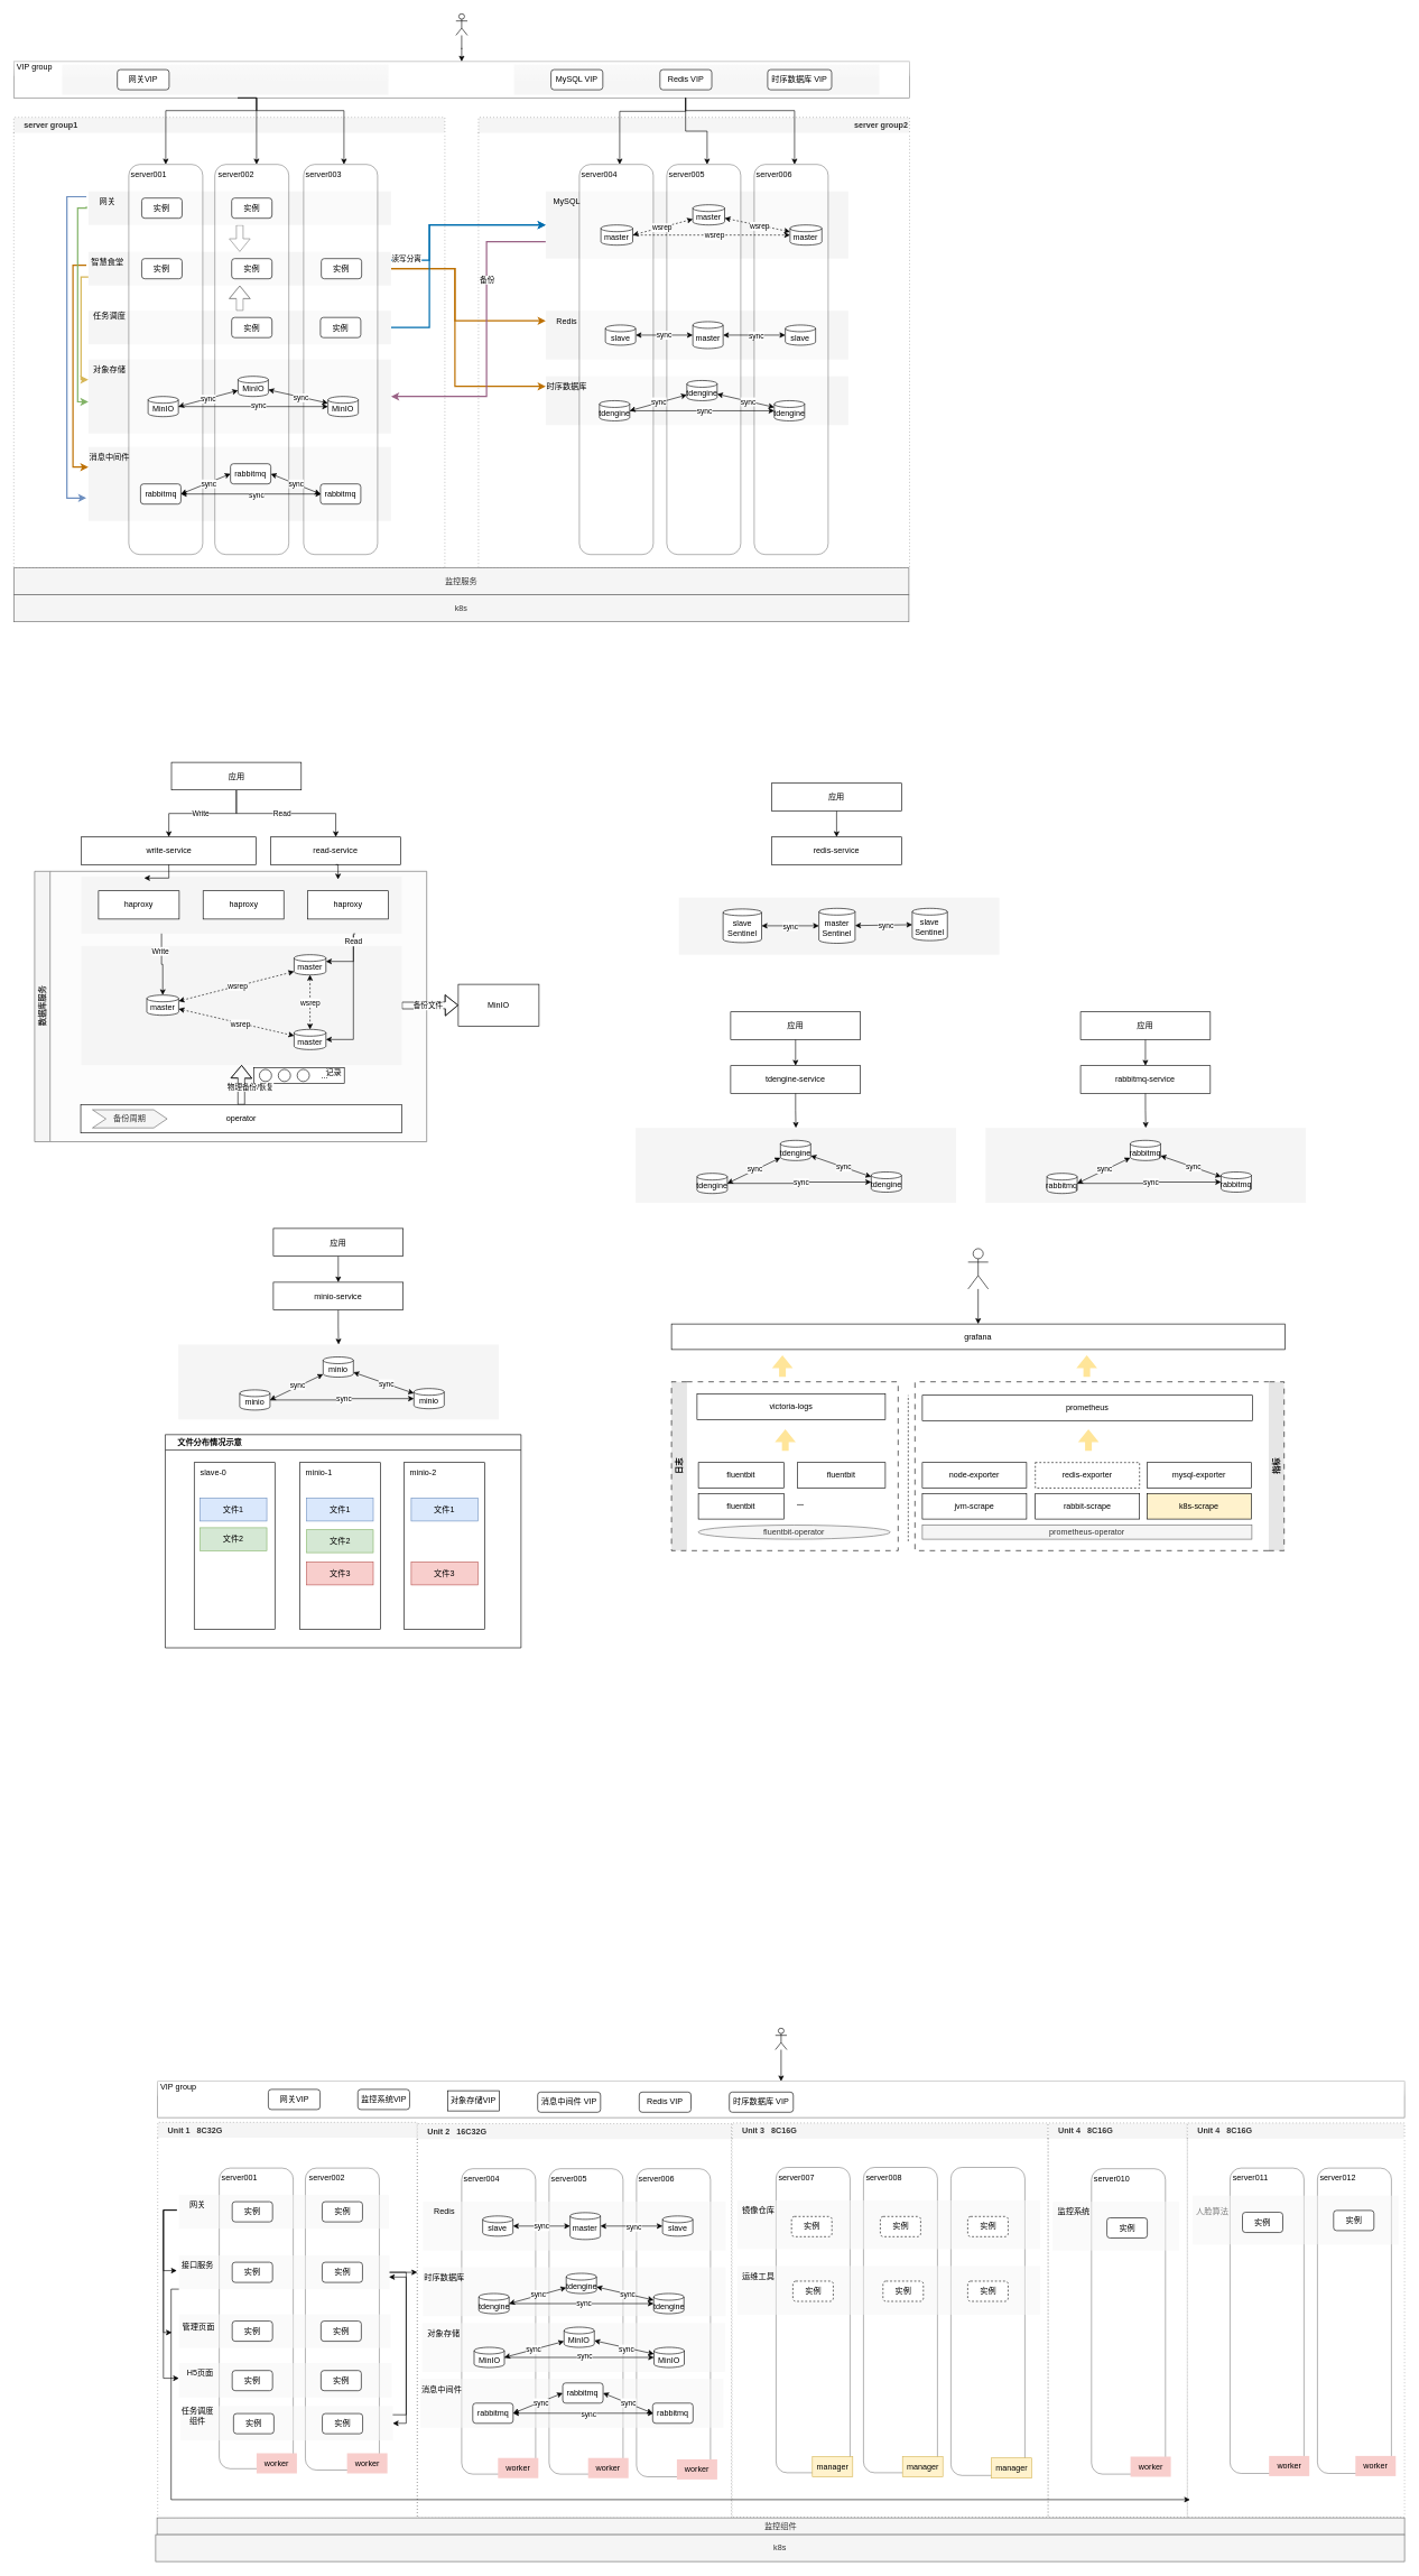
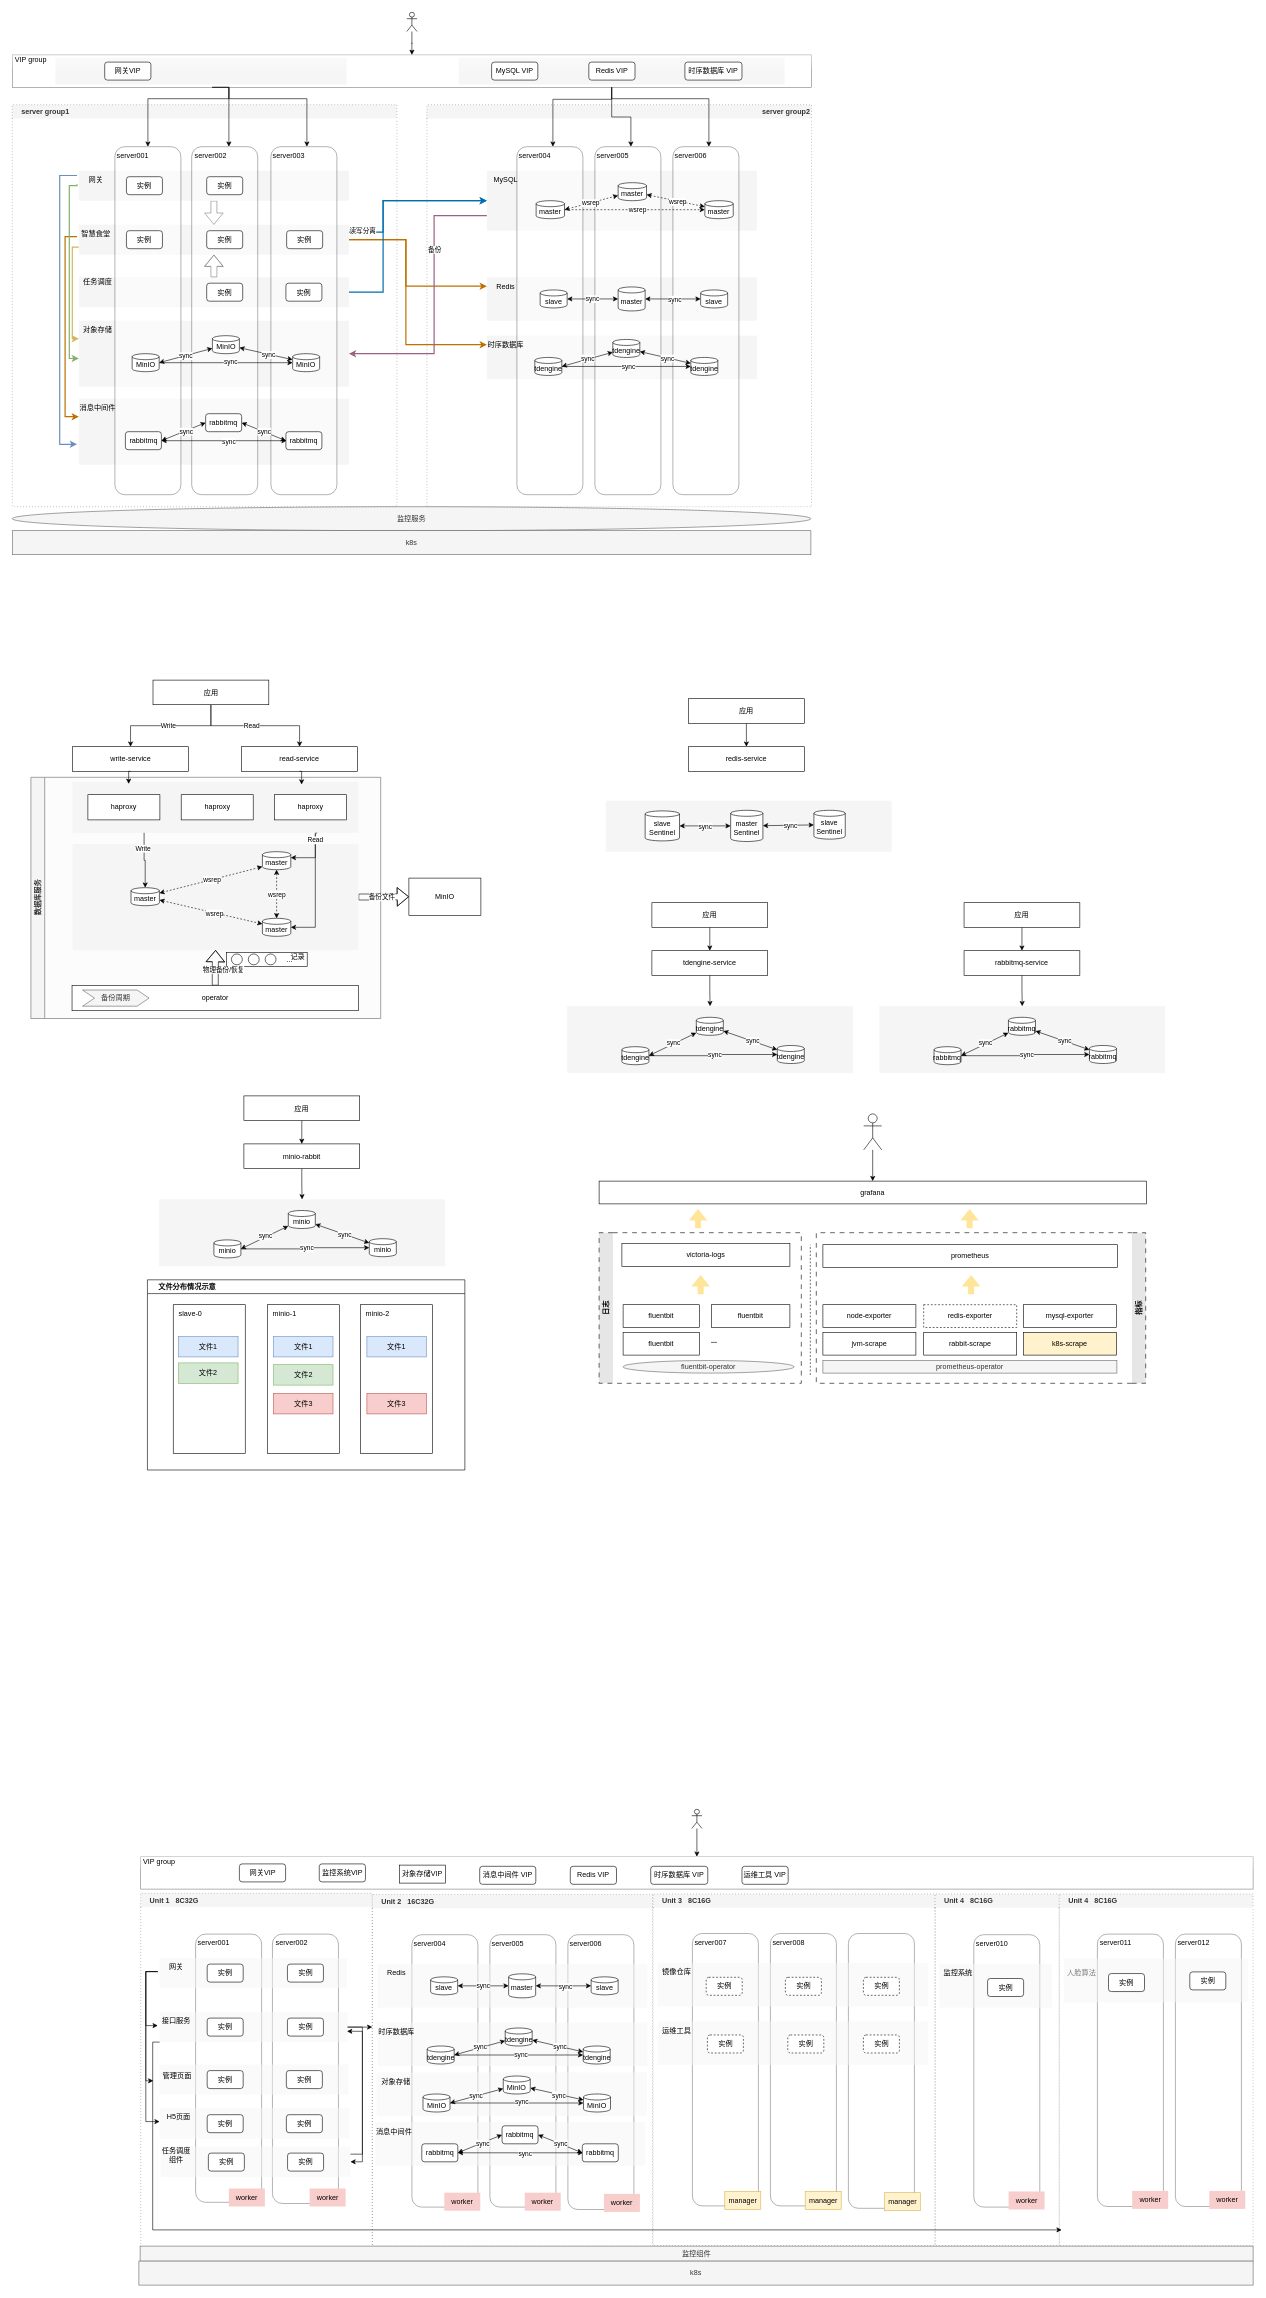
- <mxCell id="112" value="监控服务" style="rounded=0;whiteSpace=wrap;html=1;fillColor=#f5f5f5;fontColor=#333333;strokeColor=#666666;" parent="1" vertex="1"><mxGeometry x="20" y="844" width="1331" height="40" as="geometry" /></mxCell>
+ <mxCell id="112" value="监控服务" style="ellipse;whiteSpace=wrap;html=1;fillColor=#f5f5f5;fontColor=#333333;strokeColor=#666666;" parent="1" vertex="1"><mxGeometry x="20" y="844" width="1331" height="40" as="geometry" /></mxCell>
- <mxCell id="127" value="write-service" style="rounded=0;whiteSpace=wrap;html=1;" parent="1" vertex="1"><mxGeometry x="120.56" y="1244" width="260" height="41" as="geometry" /></mxCell>
+ <mxCell id="127" value="write-service" style="rounded=0;whiteSpace=wrap;html=1;" parent="1" vertex="1"><mxGeometry x="120.56" y="1244" width="193" height="41" as="geometry" /></mxCell>
- <mxCell id="199" value="minio-service" style="rounded=0;whiteSpace=wrap;html=1;" parent="1" vertex="1"><mxGeometry x="406" y="1906" width="193" height="41" as="geometry" /></mxCell>
+ <mxCell id="199" value="minio-rabbit" style="rounded=0;whiteSpace=wrap;html=1;" parent="1" vertex="1"><mxGeometry x="406" y="1906" width="193" height="41" as="geometry" /></mxCell>
+ <mxCell id="385" value="运维工具 VIP" style="rounded=1;whiteSpace=wrap;html=1;" vertex="1" parent="1"><mxGeometry x="1236.13" y="3110" width="77" height="30" as="geometry" /></mxCell>
